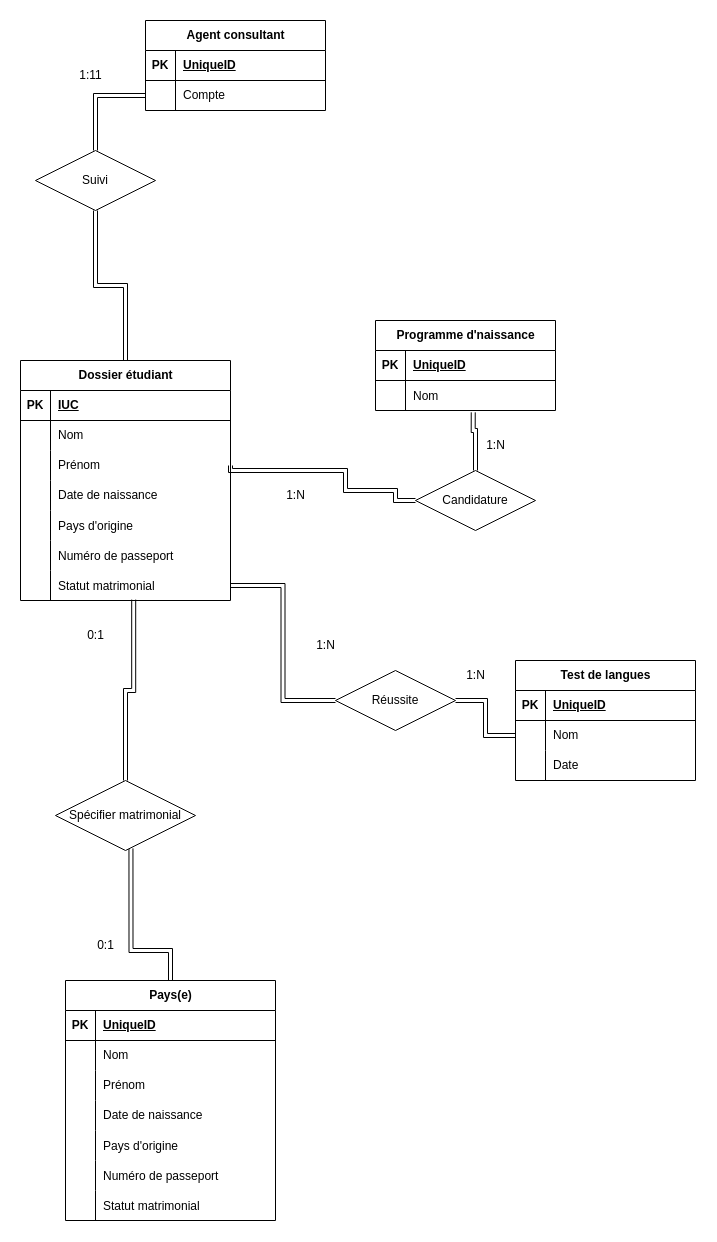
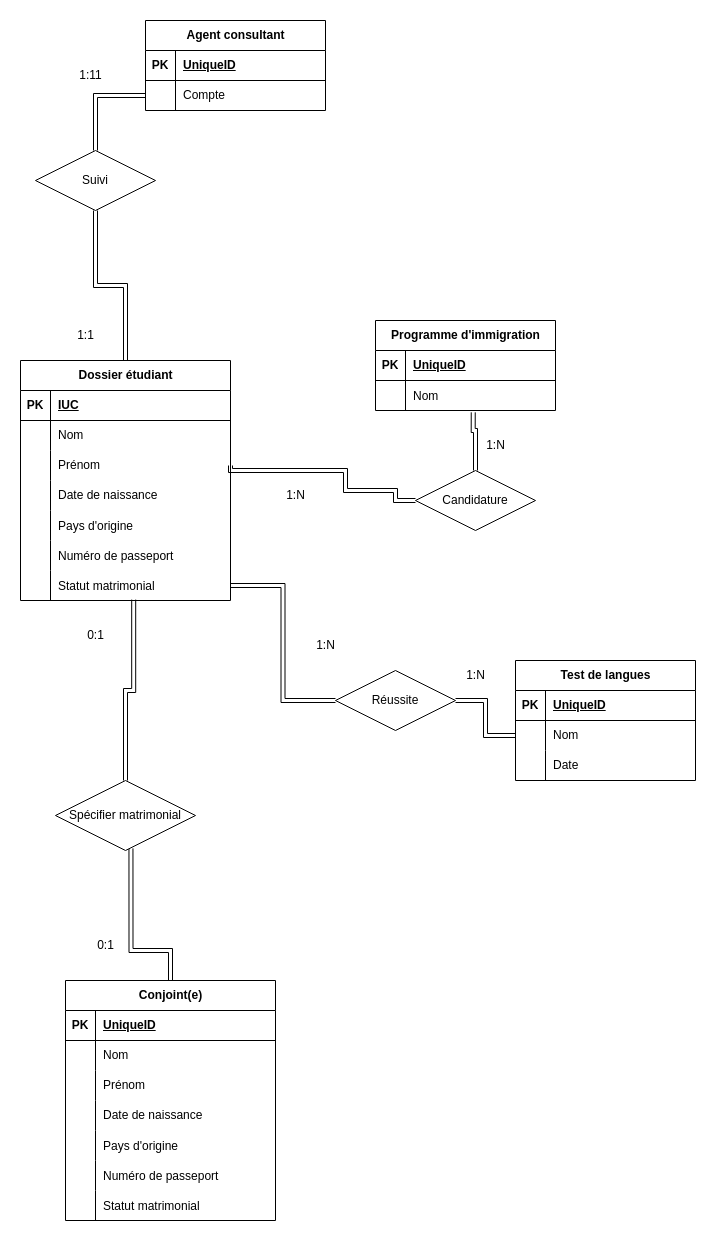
+ <mxCell id="89" value="1:1" style="text;html=1;align=center;verticalAlign=middle;resizable=0;points=[];autosize=1;strokeColor=none;fillColor=none;" vertex="1" parent="1"><mxGeometry x="65" y="320" width="40" height="30" as="geometry" /></mxCell>
- <mxCell id="24" value="Programme d'naissance" style="shape=table;startSize=30;container=1;collapsible=1;childLayout=tableLayout;fixedRows=1;rowLines=0;fontStyle=1;align=center;resizeLast=1;html=1;" vertex="1" parent="1"><mxGeometry x="375" y="320" width="180" height="90" as="geometry" /></mxCell>
+ <mxCell id="24" value="Programme d'immigration" style="shape=table;startSize=30;container=1;collapsible=1;childLayout=tableLayout;fixedRows=1;rowLines=0;fontStyle=1;align=center;resizeLast=1;html=1;" vertex="1" parent="1"><mxGeometry x="375" y="320" width="180" height="90" as="geometry" /></mxCell>
- <mxCell id="41" value="Pays(e)" style="shape=table;startSize=30;container=1;collapsible=1;childLayout=tableLayout;fixedRows=1;rowLines=0;fontStyle=1;align=center;resizeLast=1;html=1;" vertex="1" parent="1"><mxGeometry x="65" y="980" width="210" height="240" as="geometry"><mxRectangle x="10" y="240" width="90" height="30" as="alternateBounds" /></mxGeometry></mxCell>
+ <mxCell id="41" value="Conjoint(e)" style="shape=table;startSize=30;container=1;collapsible=1;childLayout=tableLayout;fixedRows=1;rowLines=0;fontStyle=1;align=center;resizeLast=1;html=1;" vertex="1" parent="1"><mxGeometry x="65" y="980" width="210" height="240" as="geometry"><mxRectangle x="10" y="240" width="90" height="30" as="alternateBounds" /></mxGeometry></mxCell>
